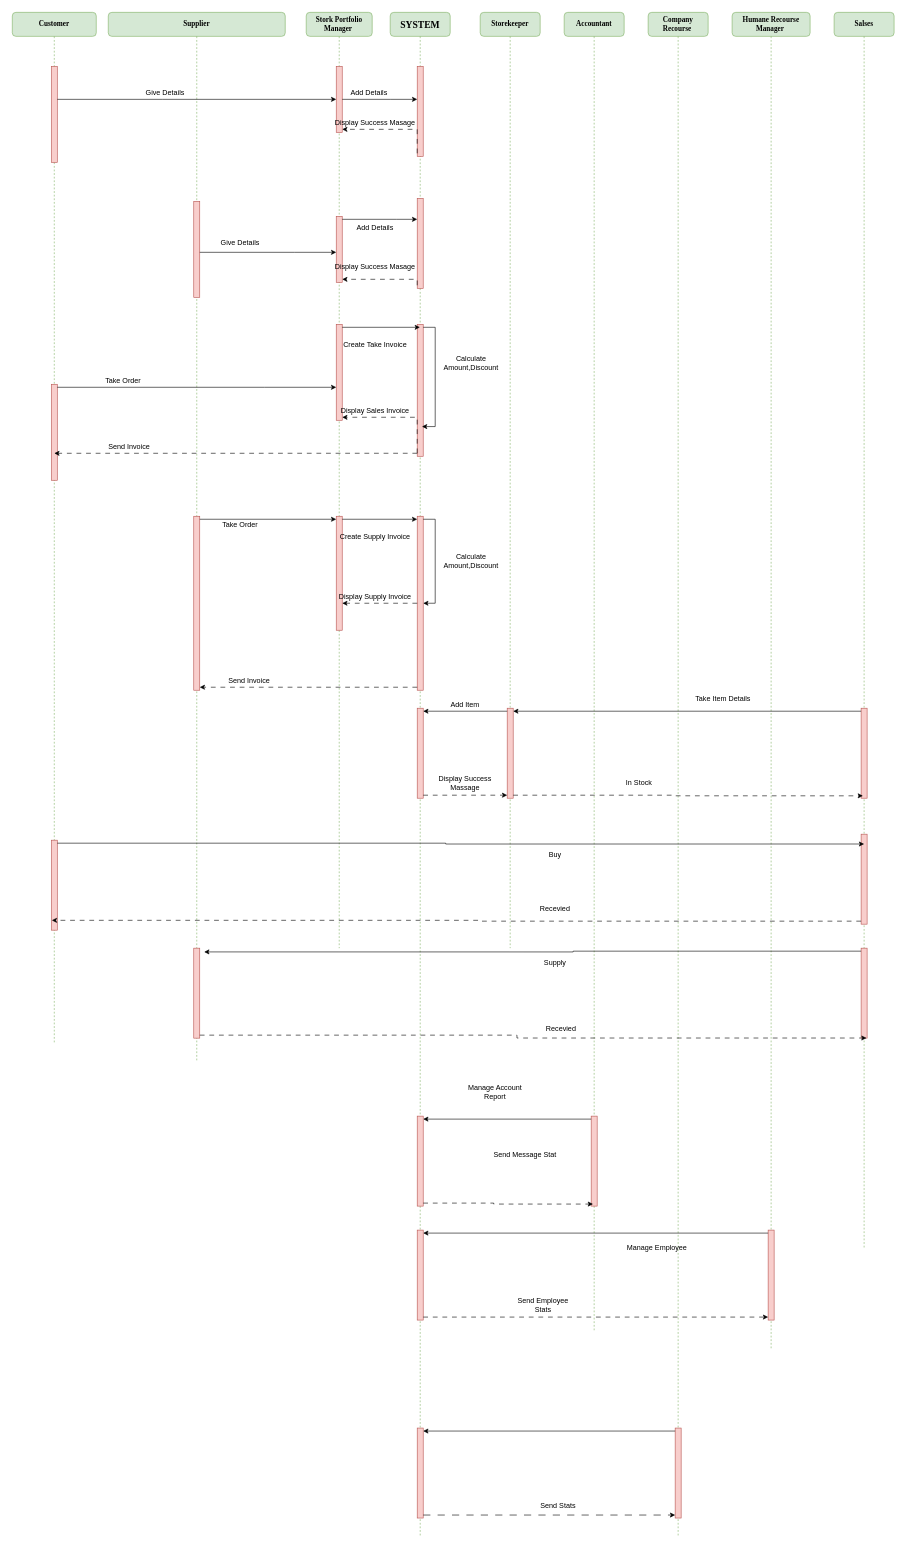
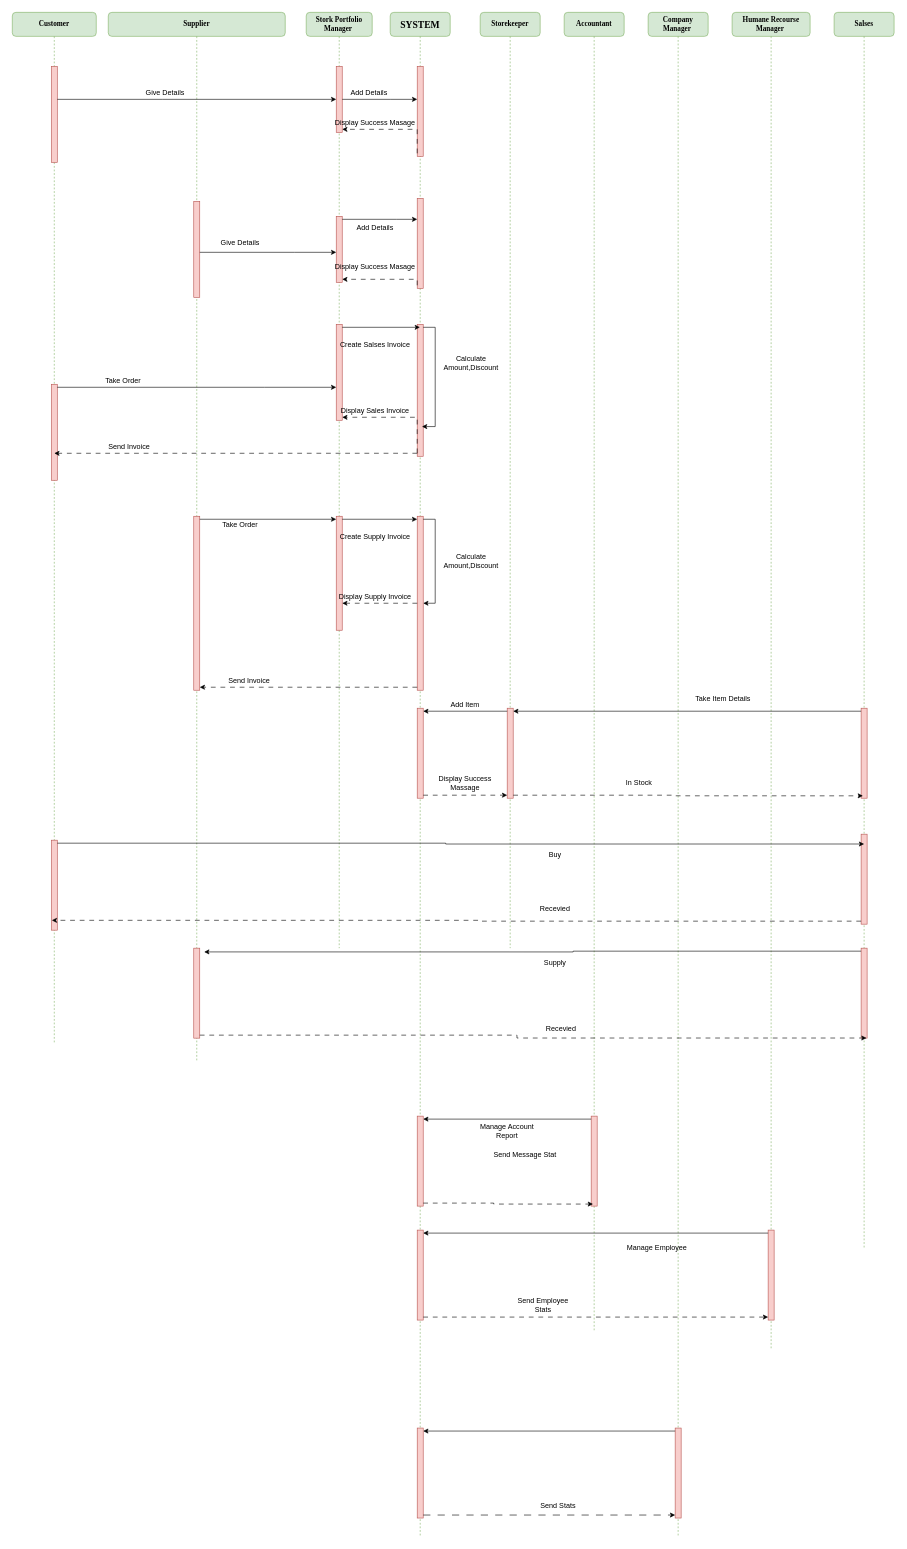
- <mxCell id="32" value="&lt;b&gt;Company Recourse&amp;nbsp;&lt;/b&gt;" style="shape=umlLifeline;perimeter=lifelinePerimeter;whiteSpace=wrap;html=1;container=1;collapsible=0;recursiveResize=0;outlineConnect=0;rounded=1;shadow=0;comic=0;labelBackgroundColor=none;strokeWidth=1;fontFamily=Verdana;fontSize=12;align=center;fillColor=#d5e8d4;strokeColor=#82b366;" parent="2" vertex="1"><mxGeometry x="1060" width="100" height="2540" as="geometry" /></mxCell>
+ <mxCell id="32" value="&lt;b&gt;Company Manager&amp;nbsp;&lt;/b&gt;" style="shape=umlLifeline;perimeter=lifelinePerimeter;whiteSpace=wrap;html=1;container=1;collapsible=0;recursiveResize=0;outlineConnect=0;rounded=1;shadow=0;comic=0;labelBackgroundColor=none;strokeWidth=1;fontFamily=Verdana;fontSize=12;align=center;fillColor=#d5e8d4;strokeColor=#82b366;" parent="2" vertex="1"><mxGeometry x="1060" width="100" height="2540" as="geometry" /></mxCell>
- <mxCell id="56" value="Create Take Invoice" style="text;html=1;strokeColor=none;fillColor=none;align=center;verticalAlign=middle;whiteSpace=wrap;rounded=0;" vertex="1" parent="2"><mxGeometry x="530" y="540" width="150" height="30" as="geometry" /></mxCell>
+ <mxCell id="56" value="Create Salses Invoice" style="text;html=1;strokeColor=none;fillColor=none;align=center;verticalAlign=middle;whiteSpace=wrap;rounded=0;" vertex="1" parent="2"><mxGeometry x="530" y="540" width="150" height="30" as="geometry" /></mxCell>
- <mxCell id="85" value="Manage Account Report" style="text;html=1;strokeColor=none;fillColor=none;align=center;verticalAlign=middle;whiteSpace=wrap;rounded=0;" vertex="1" parent="2"><mxGeometry x="750" y="1785" width="110" height="30" as="geometry" /></mxCell>
+ <mxCell id="85" value="Manage Account Report" style="text;html=1;strokeColor=none;fillColor=none;align=center;verticalAlign=middle;whiteSpace=wrap;rounded=0;" vertex="1" parent="2"><mxGeometry x="770" y="1850" width="110" height="30" as="geometry" /></mxCell>
